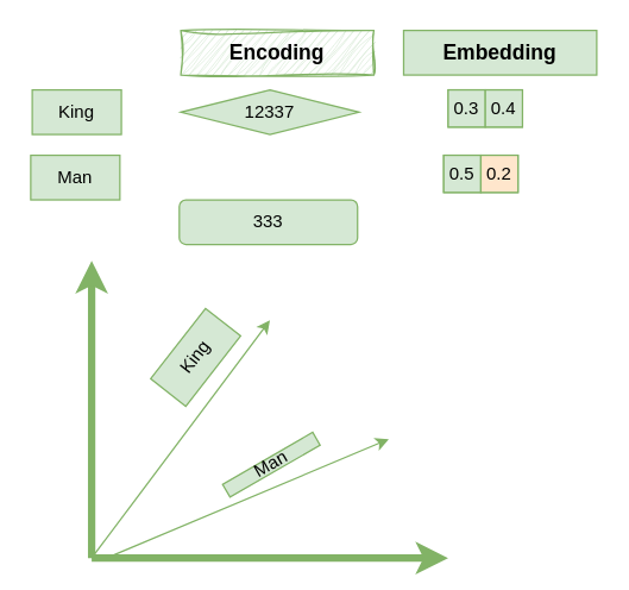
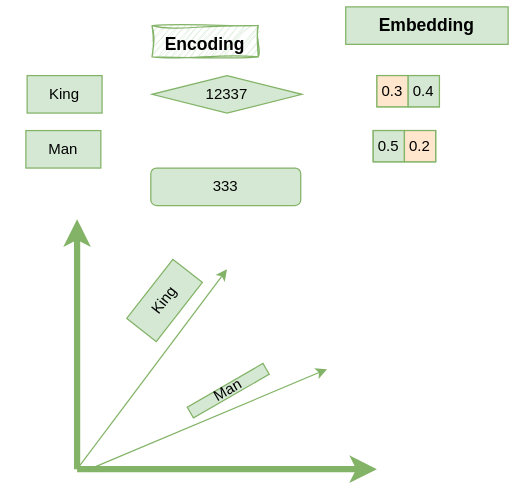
- <mxCell id="6" value="&lt;h1 style=&quot;margin-top: 0px; font-size: 14px;&quot;&gt;Encoding&lt;/h1&gt;" style="text;html=1;whiteSpace=wrap;overflow=hidden;rounded=0;sketch=1;curveFitting=1;jiggle=2;fontSize=14;align=center;fillColor=#d5e8d4;strokeColor=#82b366;" vertex="1" parent="1"><mxGeometry x="121" y="20" width="130" height="30" as="geometry" /></mxCell>
+ <mxCell id="6" value="&lt;h1 style=&quot;margin-top: 0px; font-size: 14px;&quot;&gt;Encoding&lt;/h1&gt;" style="text;html=1;whiteSpace=wrap;overflow=hidden;rounded=0;sketch=1;curveFitting=1;jiggle=2;fontSize=14;align=center;fillColor=#d5e8d4;strokeColor=#82b366;" vertex="1" parent="1"><mxGeometry x="121" y="20" width="85" height="25" as="geometry" /></mxCell>
- <mxCell id="12" value="&lt;h1 style=&quot;margin-top: 0px; font-size: 14px;&quot;&gt;Embedding&lt;/h1&gt;" style="text;html=1;whiteSpace=wrap;overflow=hidden;rounded=0;fontSize=14;align=center;fillColor=#d5e8d4;strokeColor=#82b366;" vertex="1" parent="1"><mxGeometry x="271" y="20" width="130" height="30" as="geometry" /></mxCell>
+ <mxCell id="12" value="&lt;h1 style=&quot;margin-top: 0px; font-size: 14px;&quot;&gt;Embedding&lt;/h1&gt;" style="text;html=1;whiteSpace=wrap;overflow=hidden;rounded=0;fontSize=14;align=center;fillColor=#d5e8d4;strokeColor=#82b366;" vertex="1" parent="1"><mxGeometry x="276" y="5" width="130" height="30" as="geometry" /></mxCell>
- <mxCell id="10" value="0.3" style="whiteSpace=wrap;html=1;aspect=fixed;fillColor=#d5e8d4;strokeColor=#82b366;" vertex="1" parent="9"><mxGeometry width="25" height="25" as="geometry" /></mxCell>
+ <mxCell id="10" value="0.3" style="whiteSpace=wrap;html=1;aspect=fixed;fillColor=#ffe6cc;strokeColor=#82b366;" vertex="1" parent="9"><mxGeometry width="25" height="25" as="geometry" /></mxCell>
